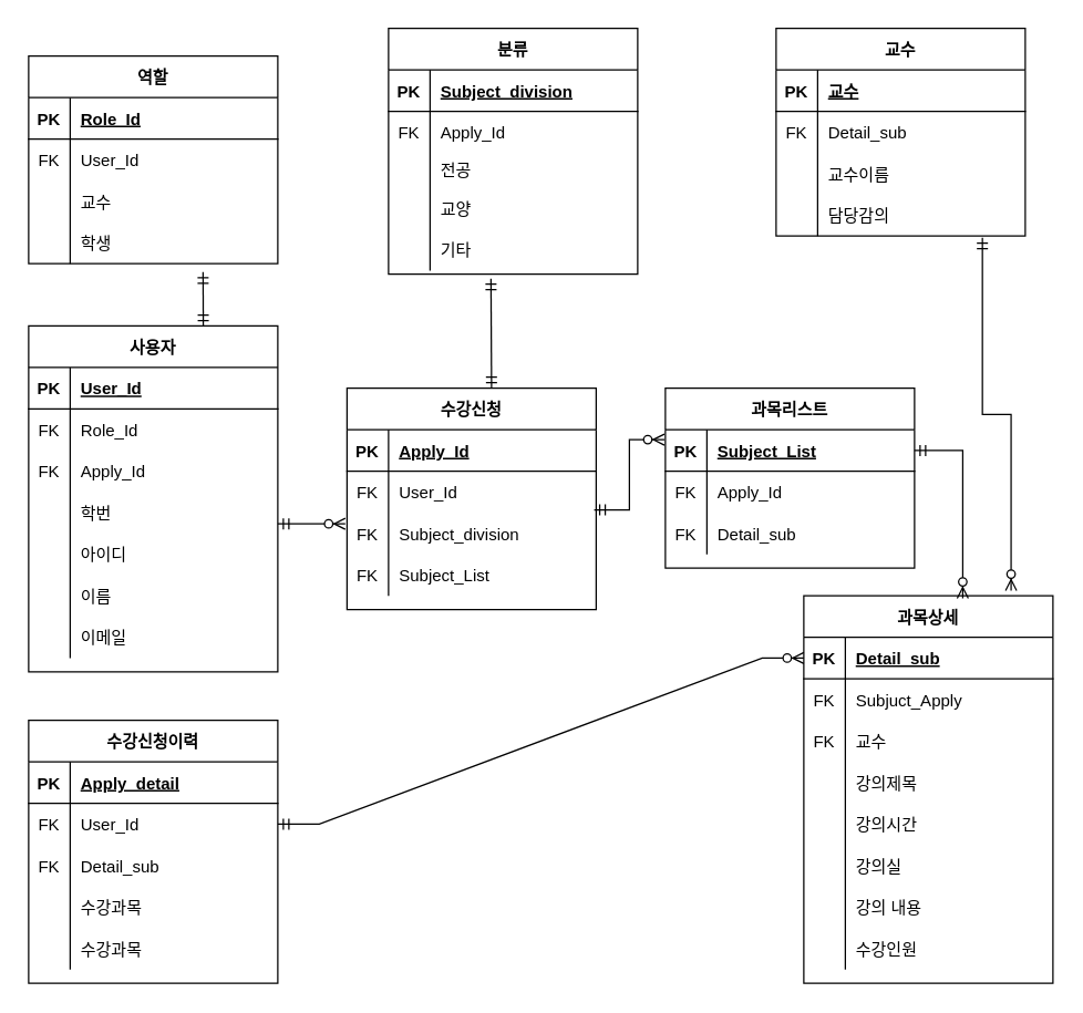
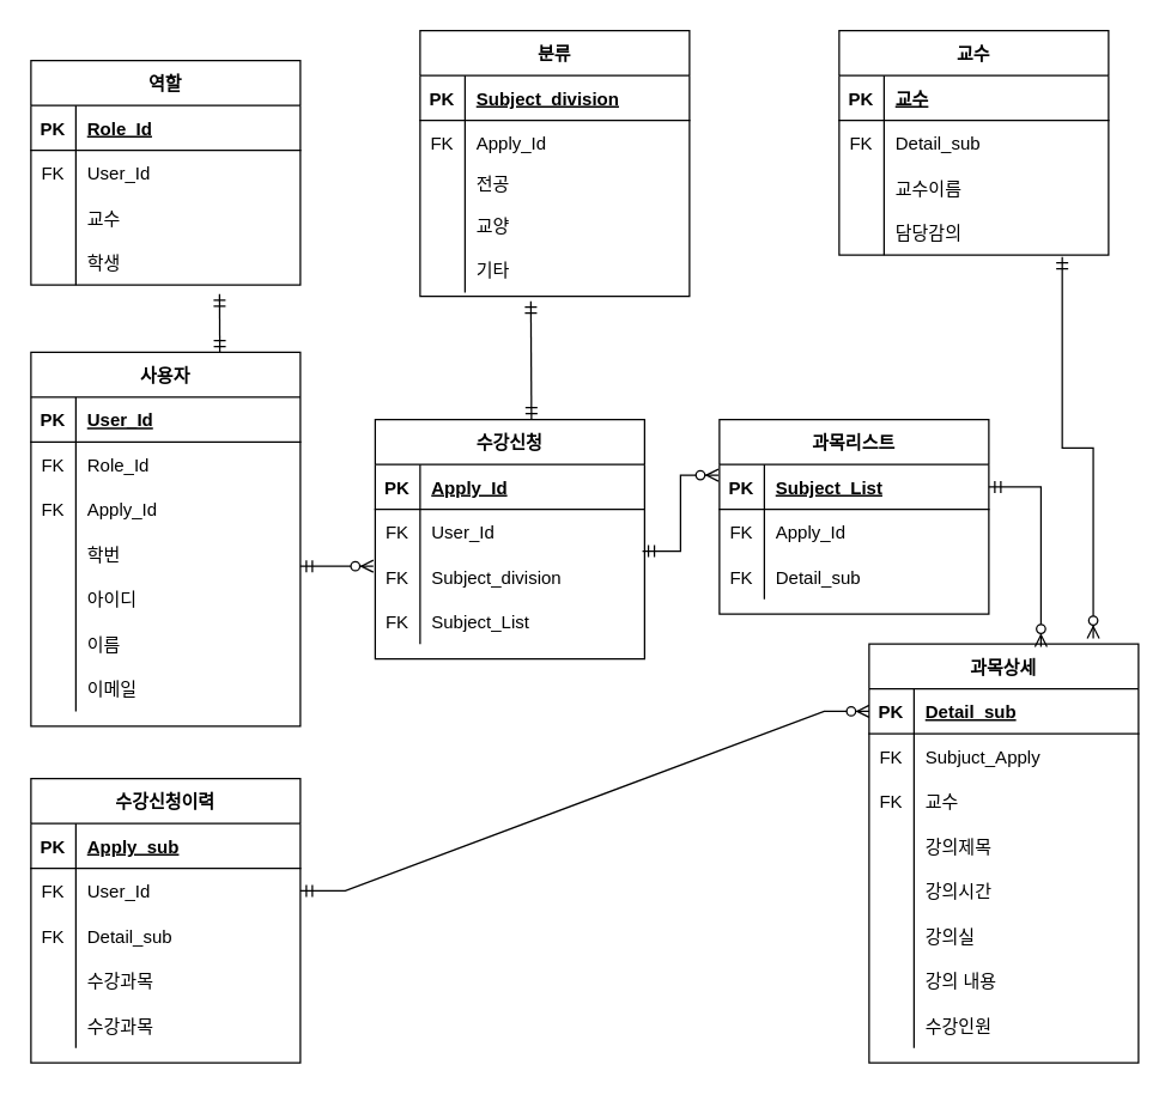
- <mxCell id="94" value="Apply_detail" style="shape=partialRectangle;connectable=0;fillColor=none;top=0;left=0;bottom=0;right=0;align=left;spacingLeft=6;fontStyle=5;overflow=hidden;" vertex="1" parent="92"><mxGeometry x="30" width="150" height="30" as="geometry"><mxRectangle width="150" height="30" as="alternateBounds" /></mxGeometry></mxCell>
+ <mxCell id="94" value="Apply_sub" style="shape=partialRectangle;connectable=0;fillColor=none;top=0;left=0;bottom=0;right=0;align=left;spacingLeft=6;fontStyle=5;overflow=hidden;" vertex="1" parent="92"><mxGeometry x="30" width="150" height="30" as="geometry"><mxRectangle width="150" height="30" as="alternateBounds" /></mxGeometry></mxCell>
